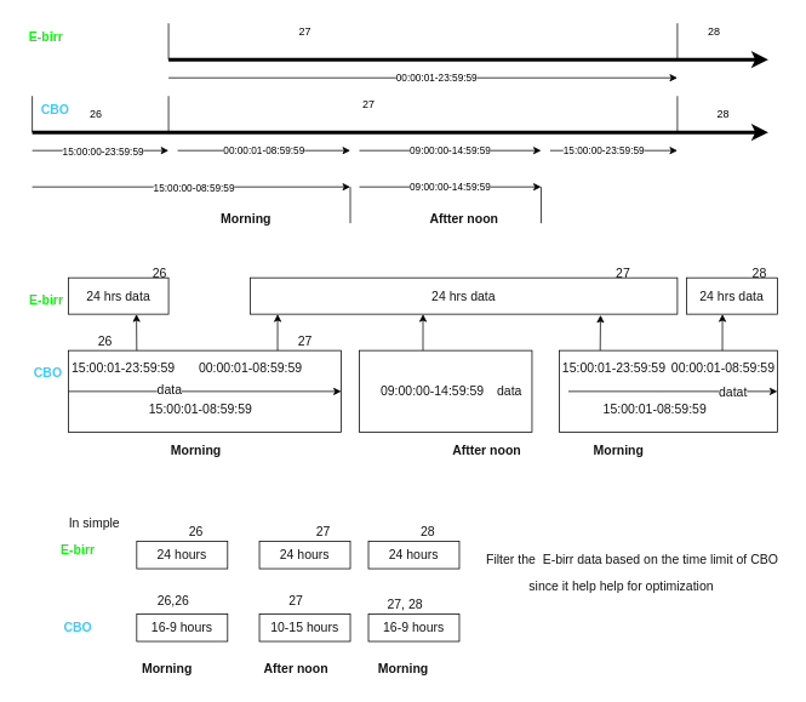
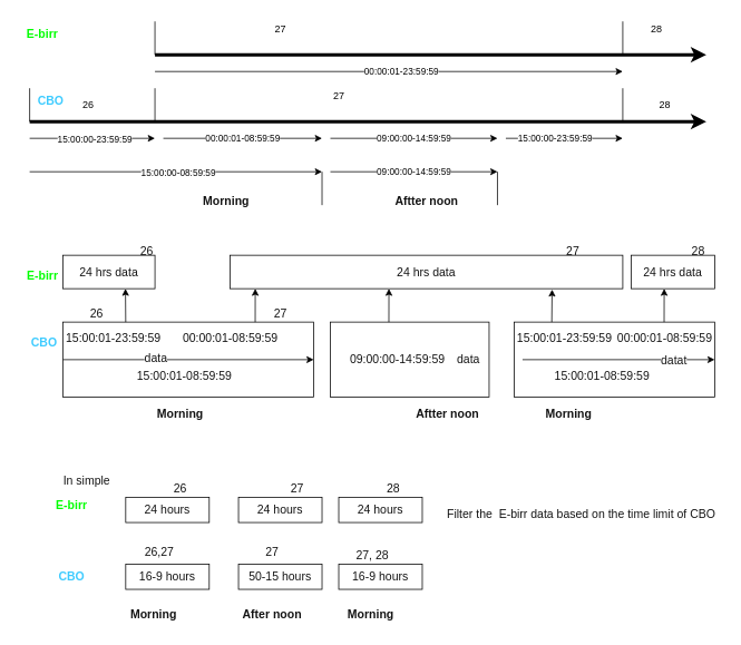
- <mxCell id="81" value="since it help help for optimization&amp;nbsp;" style="text;html=1;align=center;verticalAlign=middle;resizable=0;points=[];autosize=1;strokeColor=none;fillColor=none;fontSize=14;fontColor=#141414;" vertex="1" parent="1"><mxGeometry x="570" y="630" width="230" height="30" as="geometry" /></mxCell>
- <mxCell id="71" value="26,26" style="text;html=1;align=center;verticalAlign=middle;resizable=0;points=[];autosize=1;strokeColor=none;fillColor=none;fontSize=14;fontColor=#141414;" vertex="1" parent="1"><mxGeometry x="160" y="645" width="60" height="30" as="geometry" /></mxCell>
+ <mxCell id="71" value="26,27" style="text;html=1;align=center;verticalAlign=middle;resizable=0;points=[];autosize=1;strokeColor=none;fillColor=none;fontSize=14;fontColor=#141414;" vertex="1" parent="1"><mxGeometry x="160" y="645" width="60" height="30" as="geometry" /></mxCell>
- <mxCell id="72" value="10-15 hours" style="rounded=0;whiteSpace=wrap;html=1;fontSize=14;fontColor=#141414;" vertex="1" parent="1"><mxGeometry x="285" y="675" width="100" height="30" as="geometry" /></mxCell>
+ <mxCell id="72" value="50-15 hours" style="rounded=0;whiteSpace=wrap;html=1;fontSize=14;fontColor=#141414;" vertex="1" parent="1"><mxGeometry x="285" y="675" width="100" height="30" as="geometry" /></mxCell>
